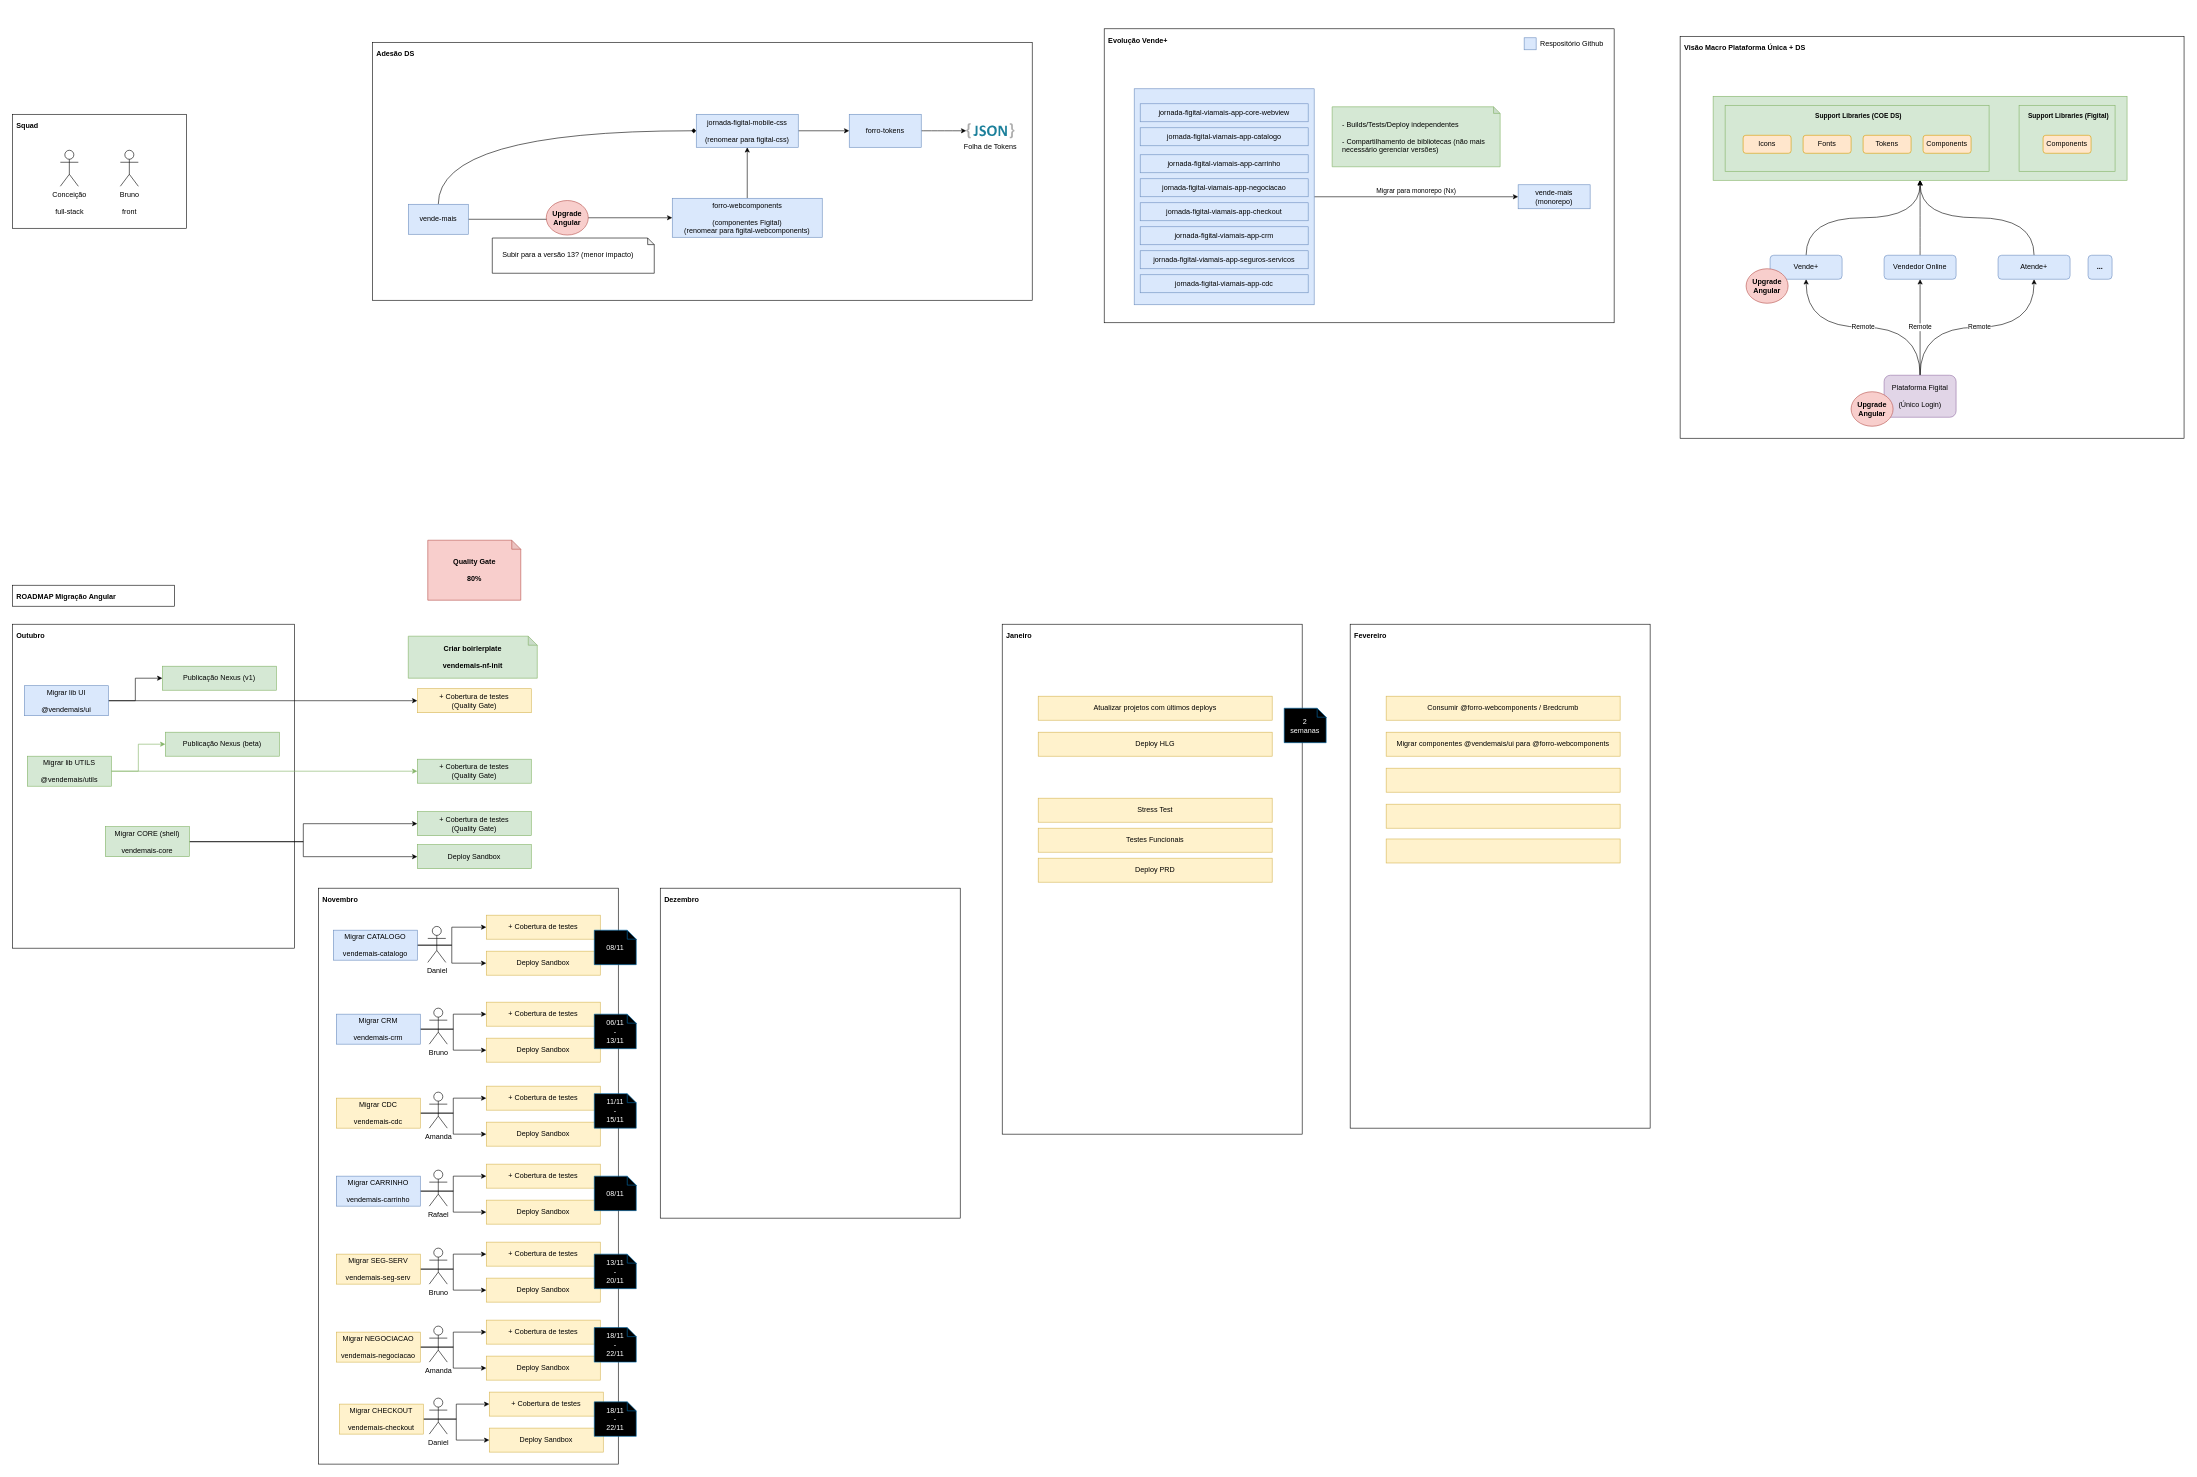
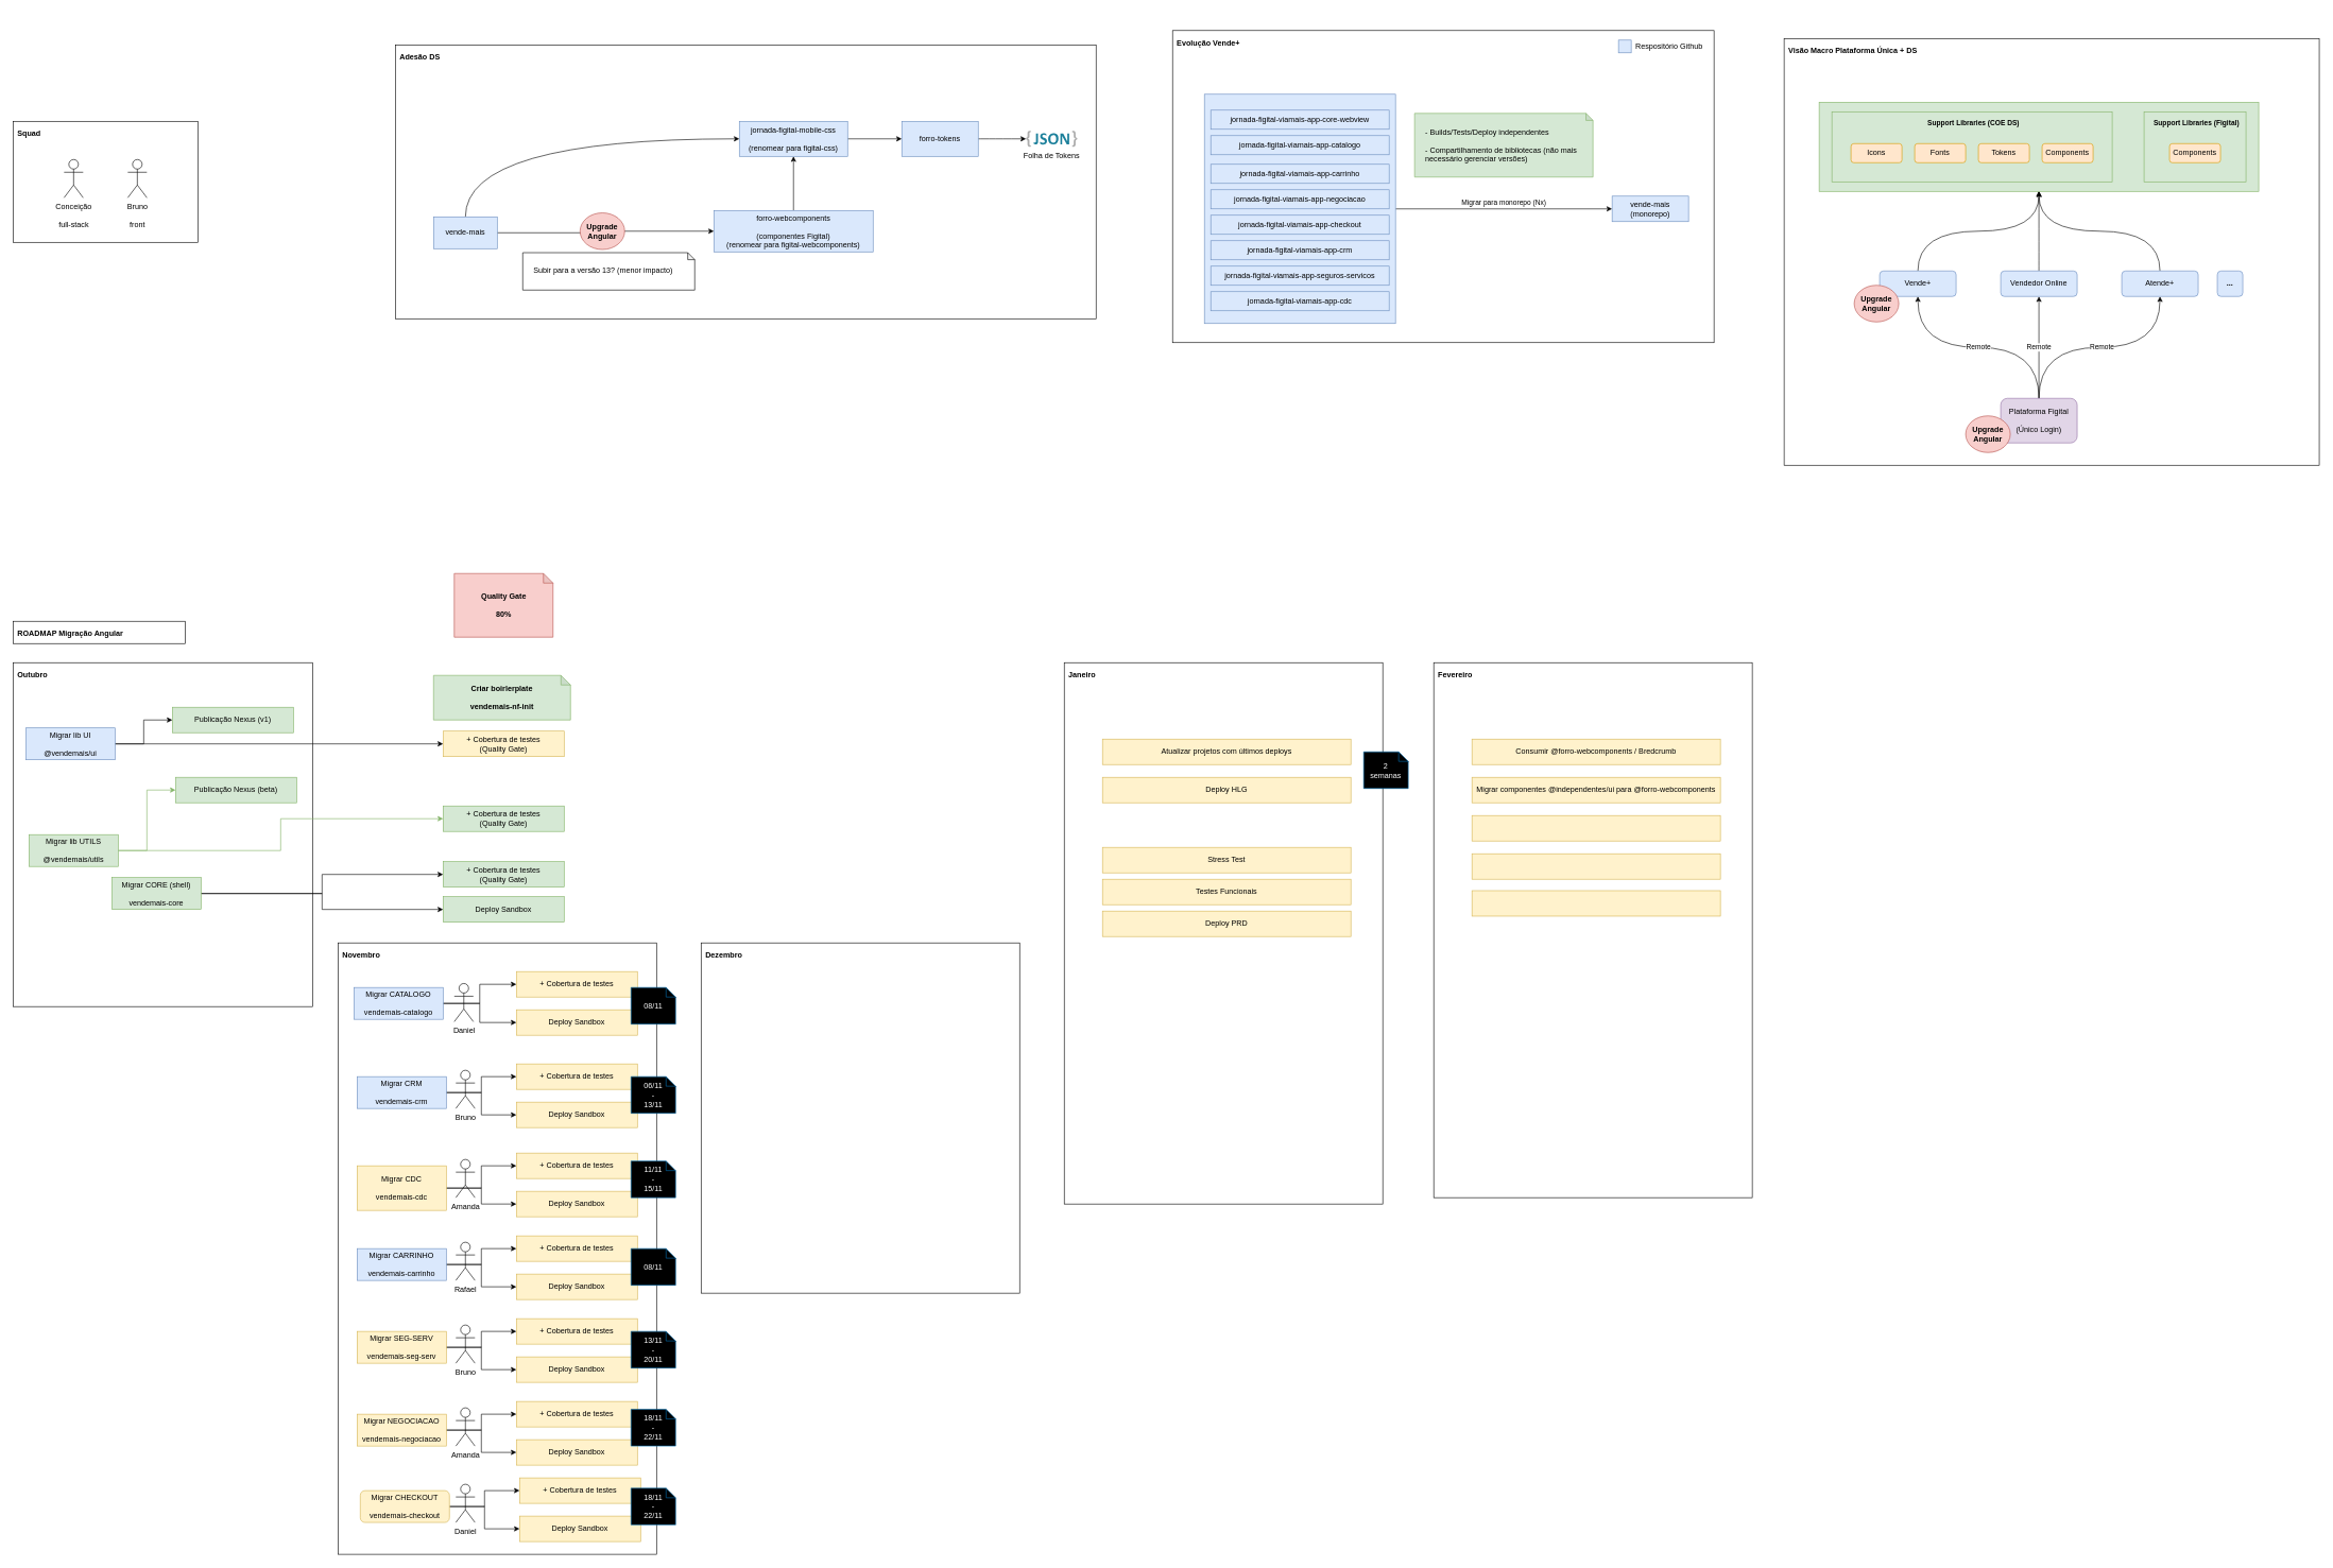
- <mxCell id="49" style="edgeStyle=orthogonalEdgeStyle;rounded=0;orthogonalLoop=1;jettySize=auto;html=1;entryX=0;entryY=0.5;entryDx=0;entryDy=0;curved=1;exitX=0.5;exitY=0;exitDx=0;exitDy=0;endArrow=diamond;" parent="1" source="51" target="48" edge="1"><mxGeometry relative="1" as="geometry" /></mxCell>
+ <mxCell id="49" style="edgeStyle=orthogonalEdgeStyle;rounded=0;orthogonalLoop=1;jettySize=auto;html=1;entryX=0;entryY=0.5;entryDx=0;entryDy=0;curved=1;exitX=0.5;exitY=0;exitDx=0;exitDy=0;" parent="1" source="51" target="48" edge="1"><mxGeometry relative="1" as="geometry" /></mxCell>
- <mxCell id="122" value="Migrar componentes @vendemais/ui para @forro-webcomponents" style="whiteSpace=wrap;html=1;fillColor=#fff2cc;strokeColor=#d6b656;" parent="1" vertex="1"><mxGeometry x="2310" y="1220" width="390" height="40" as="geometry" /></mxCell>
+ <mxCell id="122" value="Migrar componentes @independentes/ui para @forro-webcomponents" style="whiteSpace=wrap;html=1;fillColor=#fff2cc;strokeColor=#d6b656;" parent="1" vertex="1"><mxGeometry x="2310" y="1220" width="390" height="40" as="geometry" /></mxCell>
- <mxCell id="64" value="Migrar lib UTILS&lt;div&gt;&lt;br&gt;&lt;div&gt;@vendemais/utils&lt;/div&gt;&lt;/div&gt;" style="whiteSpace=wrap;html=1;fillColor=#d5e8d4;strokeColor=#82b366;" parent="1" vertex="1"><mxGeometry x="45" y="1260" width="140" height="50" as="geometry" /></mxCell>
+ <mxCell id="64" value="Migrar lib UTILS&lt;div&gt;&lt;br&gt;&lt;div&gt;@vendemais/utils&lt;/div&gt;&lt;/div&gt;" style="whiteSpace=wrap;html=1;fillColor=#d5e8d4;strokeColor=#82b366;" parent="1" vertex="1"><mxGeometry x="45" y="1310" width="140" height="50" as="geometry" /></mxCell>
- <mxCell id="94" value="Migrar CDC&lt;div&gt;&lt;br&gt;&lt;div&gt;vendemais-cdc&lt;/div&gt;&lt;/div&gt;" style="whiteSpace=wrap;html=1;fillColor=#fff2cc;strokeColor=#d6b656;" parent="1" vertex="1"><mxGeometry x="560" y="1830" width="140" height="50" as="geometry" /></mxCell>
+ <mxCell id="94" value="Migrar CDC&lt;div&gt;&lt;br&gt;&lt;div&gt;vendemais-cdc&lt;/div&gt;&lt;/div&gt;" style="whiteSpace=wrap;html=1;fillColor=#fff2cc;strokeColor=#d6b656;" parent="1" vertex="1"><mxGeometry x="560" y="1830" width="140" height="70" as="geometry" /></mxCell>
- <mxCell id="109" value="Migrar CHECKOUT&lt;div&gt;&lt;br&gt;&lt;div&gt;vendemais-checkout&lt;/div&gt;&lt;/div&gt;" style="whiteSpace=wrap;html=1;fillColor=#fff2cc;strokeColor=#d6b656;" parent="1" vertex="1"><mxGeometry x="565" y="2340" width="140" height="50" as="geometry" /></mxCell>
+ <mxCell id="109" value="Migrar CHECKOUT&lt;div&gt;&lt;br&gt;&lt;div&gt;vendemais-checkout&lt;/div&gt;&lt;/div&gt;" style="whiteSpace=wrap;html=1;fillColor=#fff2cc;strokeColor=#d6b656;rounded=1;" parent="1" vertex="1"><mxGeometry x="565" y="2340" width="140" height="50" as="geometry" /></mxCell>
